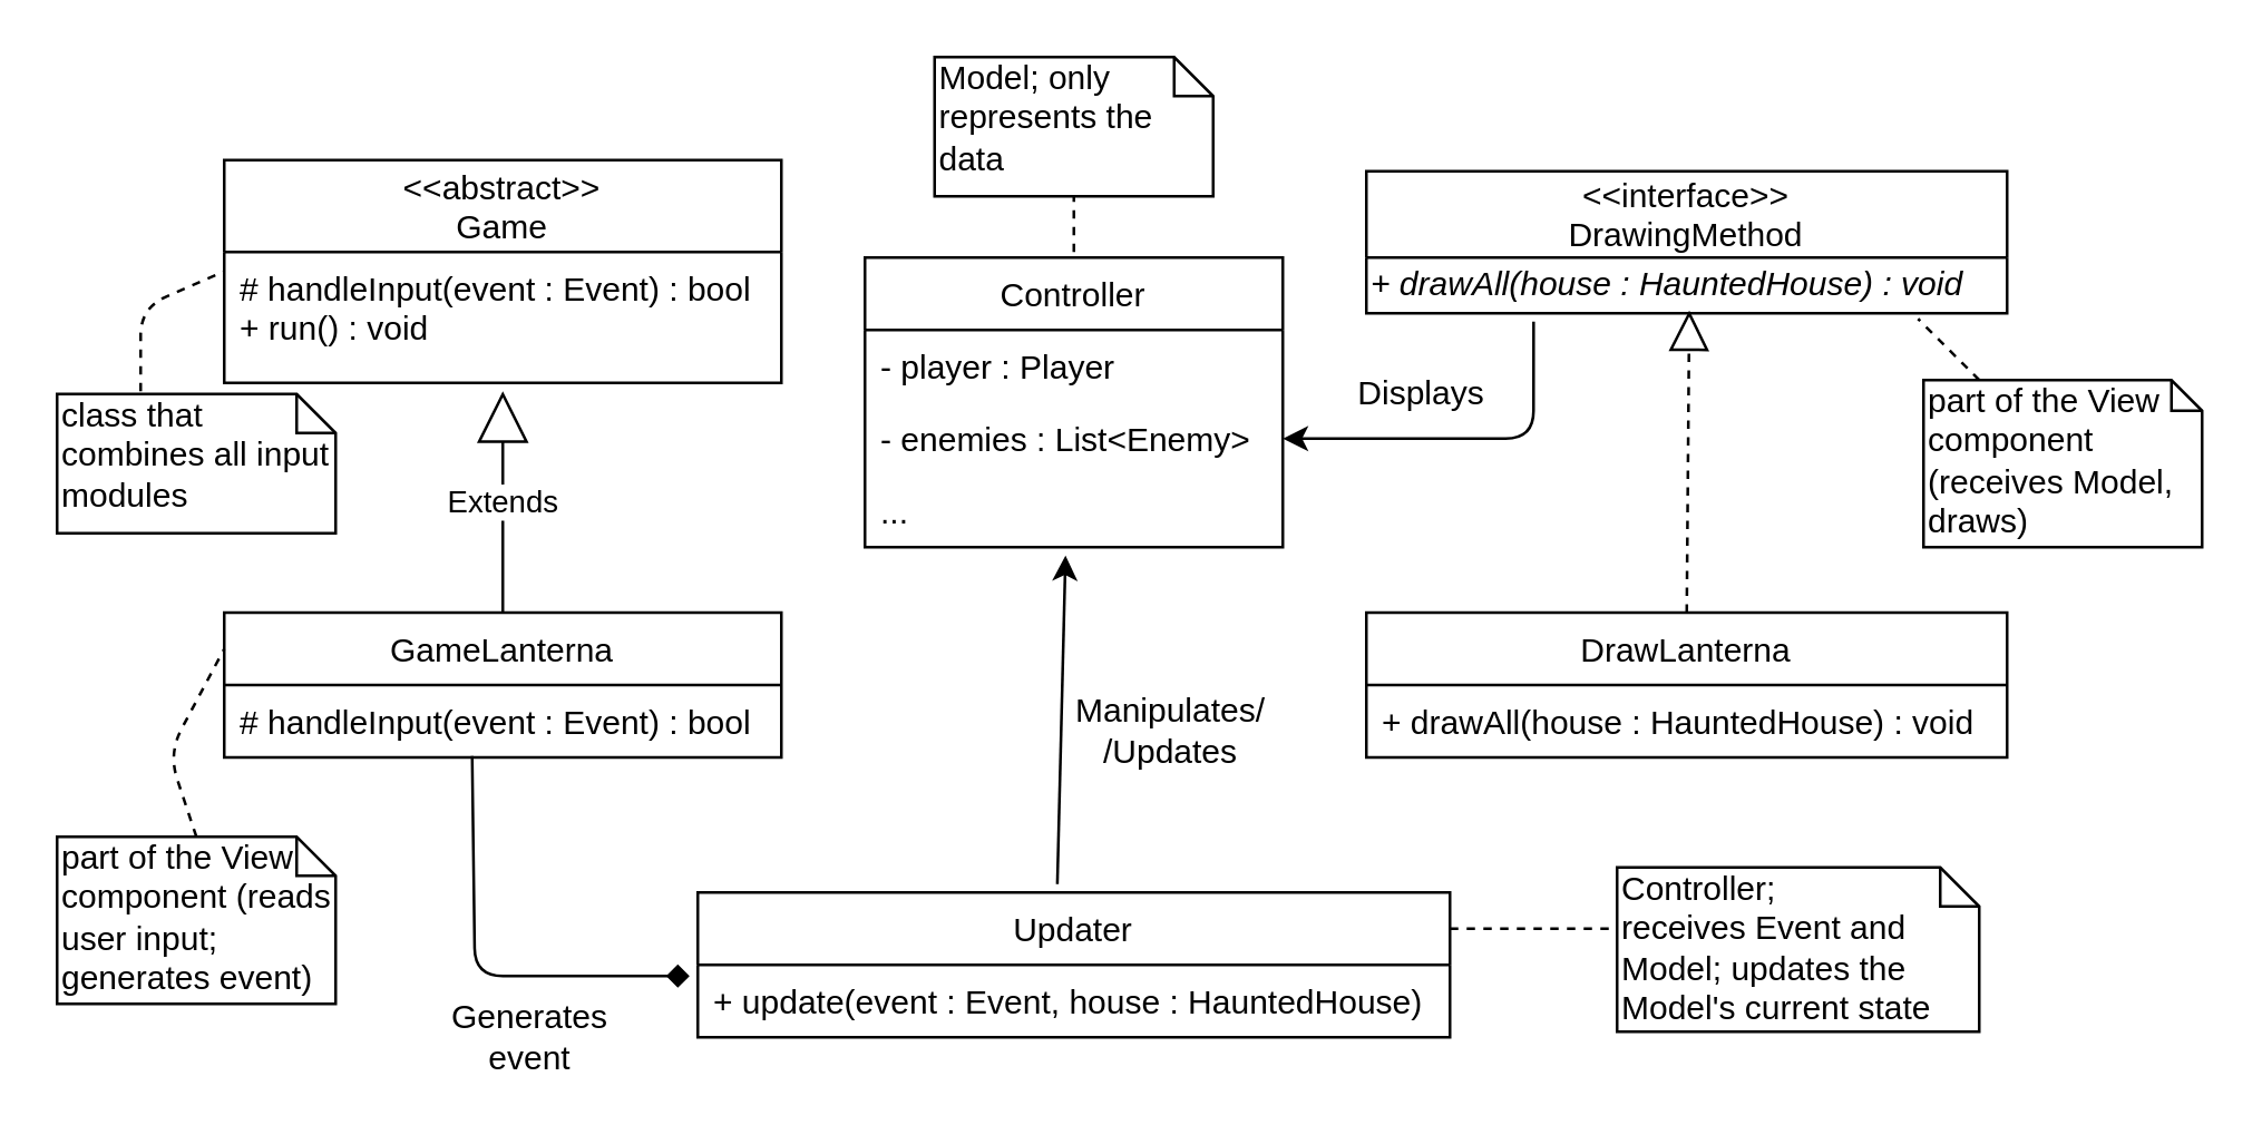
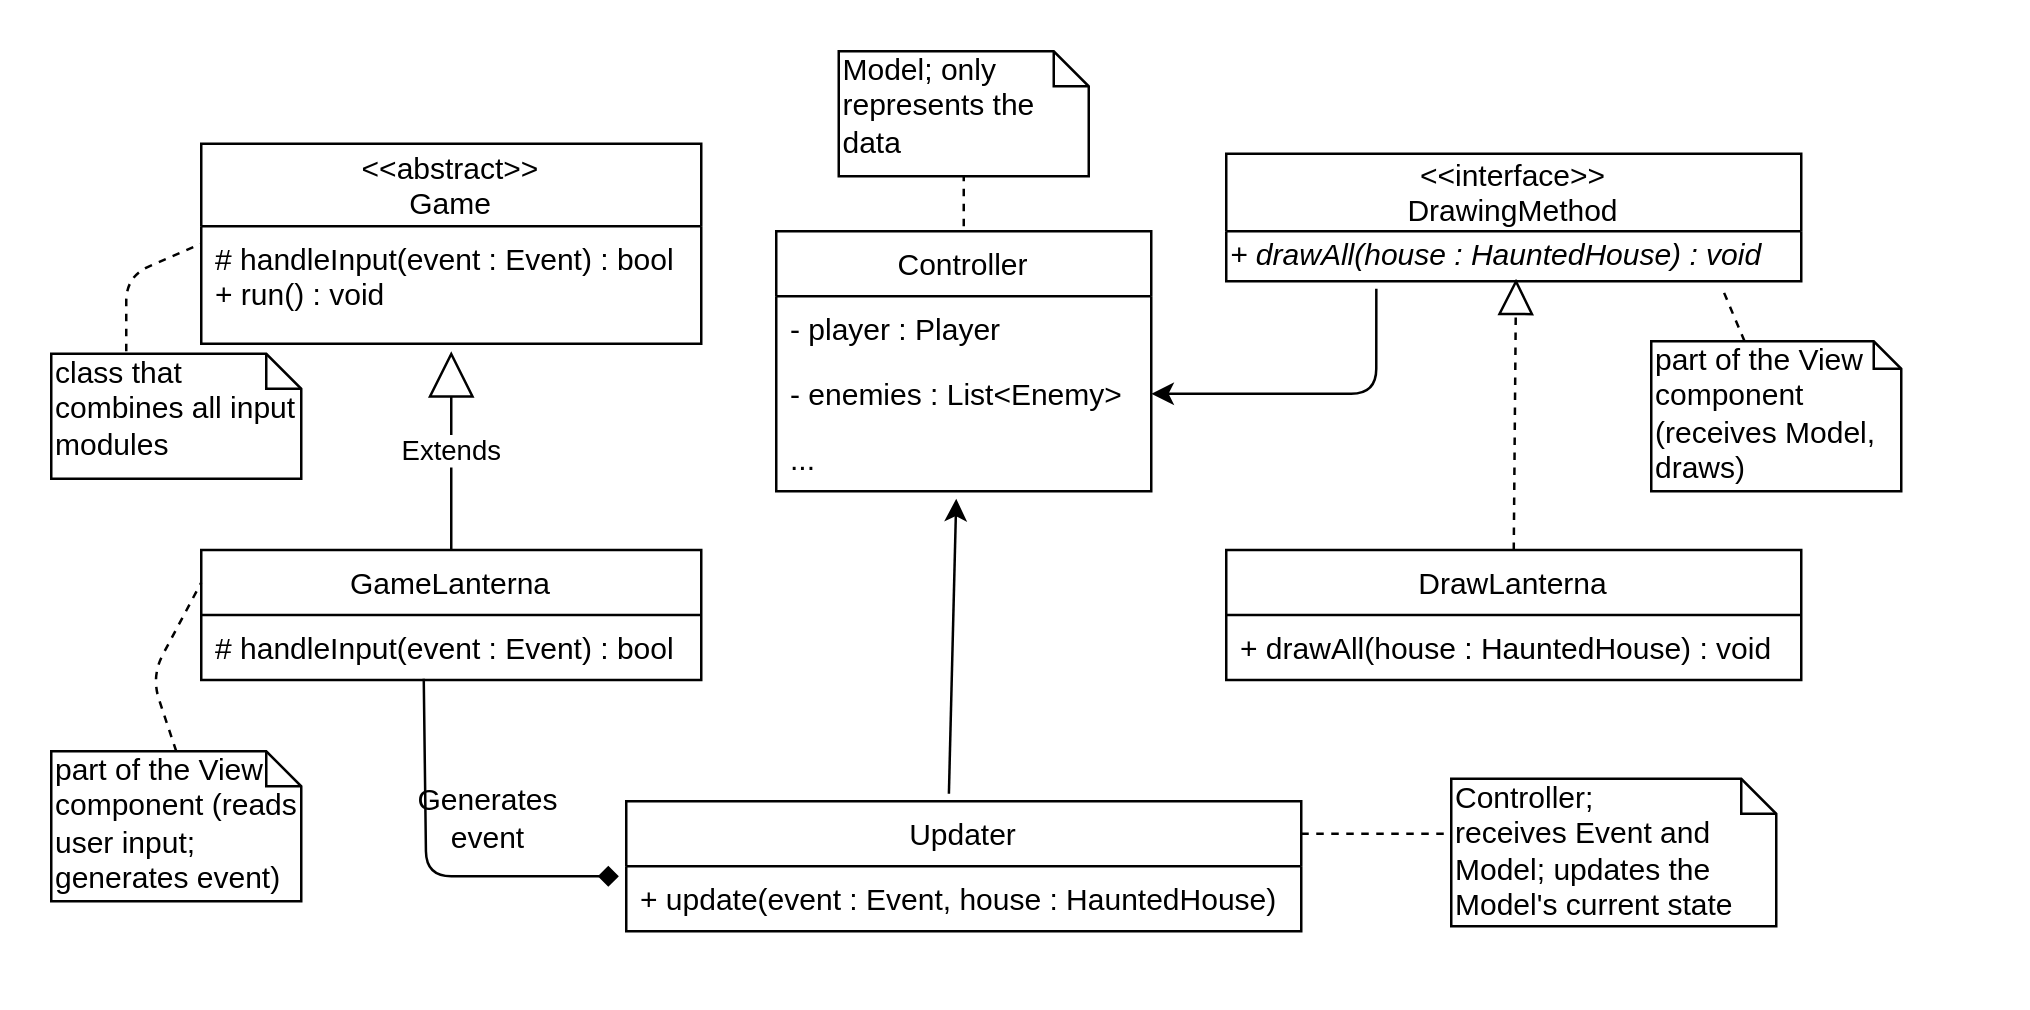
- <mxCell id="29" value="Displays" style="text;html=1;strokeColor=none;fillColor=none;align=center;verticalAlign=middle;whiteSpace=wrap;rounded=0;" vertex="1" parent="1"><mxGeometry x="490" y="131" width="40" height="20" as="geometry" /></mxCell>
- <mxCell id="17" value="part of the View component (receives Model, draws)" style="shape=note;whiteSpace=wrap;html=1;size=11;verticalAlign=top;align=left;spacingTop=-6;" vertex="1" parent="1"><mxGeometry x="690" y="136" width="100" height="60" as="geometry" /></mxCell>
+ <mxCell id="17" value="part of the View component (receives Model, draws)" style="shape=note;whiteSpace=wrap;html=1;size=11;verticalAlign=top;align=left;spacingTop=-6;" vertex="1" parent="1"><mxGeometry x="660" y="136" width="100" height="60" as="geometry" /></mxCell>
- <mxCell id="31" value="Manipulates/&lt;br&gt;/Updates&lt;br&gt;" style="text;html=1;strokeColor=none;fillColor=none;align=center;verticalAlign=middle;whiteSpace=wrap;rounded=0;" vertex="1" parent="1"><mxGeometry x="400" y="251.5" width="40" height="20" as="geometry" /></mxCell>
- <mxCell id="33" value="Generates event" style="text;html=1;strokeColor=none;fillColor=none;align=center;verticalAlign=middle;whiteSpace=wrap;rounded=0;" vertex="1" parent="1"><mxGeometry x="170" y="362" width="40" height="20" as="geometry" /></mxCell>
+ <mxCell id="33" value="Generates event" style="text;html=1;strokeColor=none;fillColor=none;align=center;verticalAlign=middle;whiteSpace=wrap;rounded=0;" vertex="1" parent="1"><mxGeometry x="175" y="317" width="40" height="20" as="geometry" /></mxCell>
